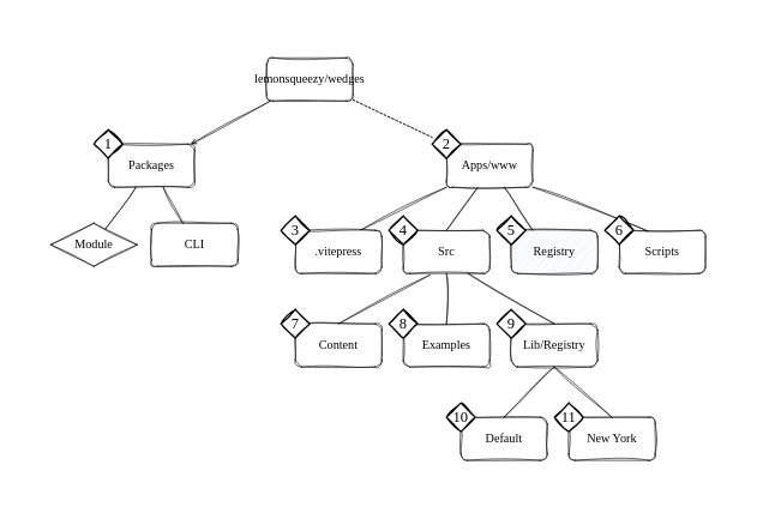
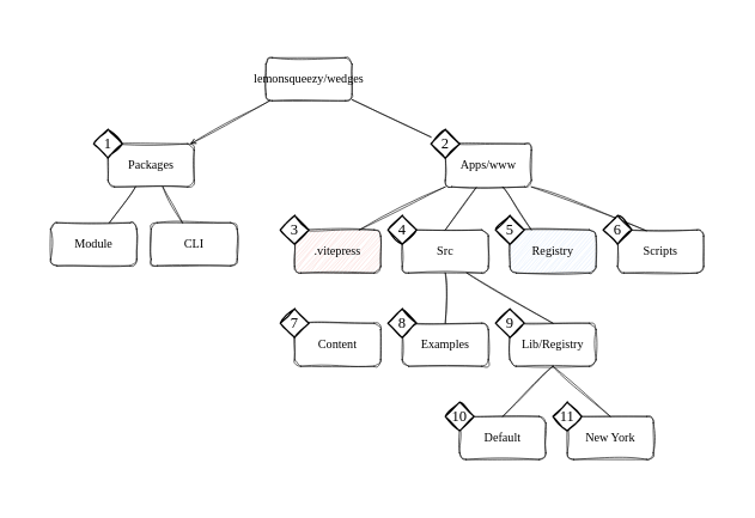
- <mxCell id="40" value="" style="rounded=0;html=1;labelBackgroundColor=none;startArrow=none;startFill=0;startSize=5;endArrow=none;endFill=0;endSize=5;jettySize=auto;orthogonalLoop=1;strokeWidth=1;fontFamily=Garamond;fontSize=17;sketch=1;curveFitting=1;jiggle=2;shadow=0;dashed=1;" edge="1" parent="1" source="3" target="41"><mxGeometry x="-0.3" y="13" relative="1" as="geometry"><mxPoint as="offset" /><mxPoint x="490" y="139" as="sourcePoint" /><mxPoint x="620" y="201" as="targetPoint" /></mxGeometry></mxCell>
+ <mxCell id="40" value="" style="rounded=0;html=1;labelBackgroundColor=none;startArrow=none;startFill=0;startSize=5;endArrow=none;endFill=0;endSize=5;jettySize=auto;orthogonalLoop=1;strokeWidth=1;fontFamily=Garamond;fontSize=17;sketch=1;curveFitting=1;jiggle=2;shadow=0;" edge="1" parent="1" source="3" target="41"><mxGeometry x="-0.3" y="13" relative="1" as="geometry"><mxPoint as="offset" /><mxPoint x="490" y="139" as="sourcePoint" /><mxPoint x="620" y="201" as="targetPoint" /></mxGeometry></mxCell>
- <mxCell id="8" value="Module" style="rhombus;whiteSpace=wrap;html=1;shadow=0;labelBackgroundColor=none;strokeWidth=1;fontFamily=Garamond;fontSize=17;align=center;sketch=1;curveFitting=1;jiggle=2;" parent="1" vertex="1"><mxGeometry x="70" y="310" width="120" height="60" as="geometry" /></mxCell>
+ <mxCell id="8" value="Module" style="whiteSpace=wrap;html=1;rounded=1;shadow=0;labelBackgroundColor=none;strokeWidth=1;fontFamily=Garamond;fontSize=17;align=center;sketch=1;curveFitting=1;jiggle=2;" parent="1" vertex="1"><mxGeometry x="70" y="310" width="120" height="60" as="geometry" /></mxCell>
- <mxCell id="15" value=".vitepress" style="whiteSpace=wrap;html=1;rounded=1;shadow=0;labelBackgroundColor=none;strokeWidth=1;fontFamily=Garamond;fontSize=17;align=center;sketch=1;curveFitting=1;jiggle=2;" vertex="1" parent="1"><mxGeometry x="410" y="320" width="120" height="60" as="geometry" /></mxCell>
+ <mxCell id="15" value=".vitepress" style="whiteSpace=wrap;html=1;rounded=1;shadow=0;labelBackgroundColor=none;strokeWidth=1;fontFamily=Garamond;fontSize=17;align=center;sketch=1;curveFitting=1;jiggle=2;fillColor=#f8cecc;" vertex="1" parent="1"><mxGeometry x="410" y="320" width="120" height="60" as="geometry" /></mxCell>
- <mxCell id="23" value="" style="rounded=0;html=1;labelBackgroundColor=none;startArrow=none;startFill=0;startSize=5;endArrow=none;endFill=0;endSize=5;jettySize=auto;orthogonalLoop=1;strokeWidth=1;fontFamily=Garamond;fontSize=17;entryX=0.5;entryY=0;entryDx=0;entryDy=0;exitX=0.308;exitY=1.033;exitDx=0;exitDy=0;exitPerimeter=0;sketch=1;curveFitting=1;jiggle=2;shadow=0;" edge="1" parent="1" source="17" target="20"><mxGeometry x="-0.261" y="-13" relative="1" as="geometry"><mxPoint as="offset" /><mxPoint x="550" y="420" as="sourcePoint" /><mxPoint x="497" y="479" as="targetPoint" /></mxGeometry></mxCell>
